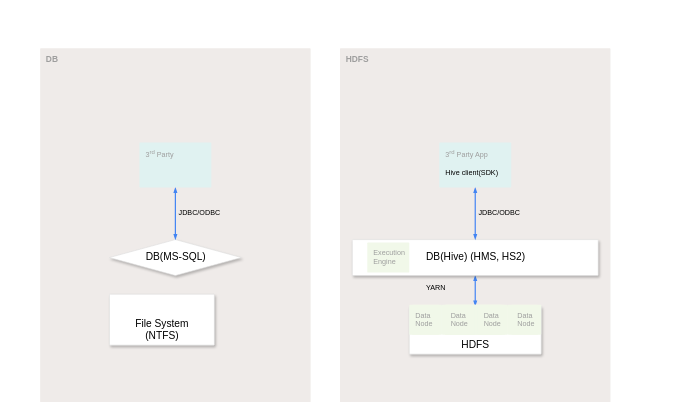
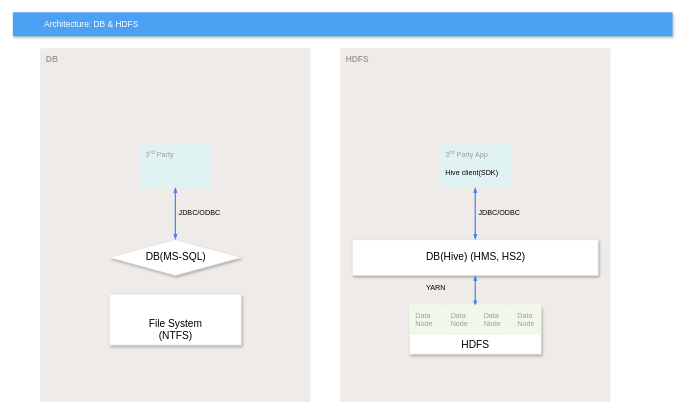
+ <mxCell id="2" value="Architecture: DB &amp;amp; HDFS" style="fillColor=#4DA1F5;strokeColor=none;shadow=1;gradientColor=none;fontSize=14;align=left;spacingLeft=50;fontColor=#ffffff;html=1;" parent="1" vertex="1"><mxGeometry x="20.5" y="20" width="1100" height="40" as="geometry" /></mxCell>
- <mxCell id="27" value="Execution&lt;br&gt;Engine" style="points=[[0,0,0],[0.25,0,0],[0.5,0,0],[0.75,0,0],[1,0,0],[1,0.25,0],[1,0.5,0],[1,0.75,0],[1,1,0],[0.75,1,0],[0.5,1,0],[0.25,1,0],[0,1,0],[0,0.75,0],[0,0.5,0],[0,0.25,0]];rounded=1;absoluteArcSize=1;arcSize=2;html=1;strokeColor=none;gradientColor=none;shadow=0;dashed=0;fontSize=12;fontColor=#9E9E9E;align=left;verticalAlign=top;spacing=10;spacingTop=-4;fillColor=#F1F8E9;" parent="1" vertex="1"><mxGeometry x="611.5" y="404" width="70" height="50" as="geometry" /></mxCell>
- <mxCell id="5" value="&lt;font style=&quot;font-size: 17px&quot; color=&quot;#000000&quot;&gt;File System&lt;br&gt;(NTFS)&lt;/font&gt;" style="strokeColor=#dddddd;fillColor=#ffffff;shadow=1;strokeWidth=1;rounded=1;absoluteArcSize=1;arcSize=2;labelPosition=center;verticalLabelPosition=middle;align=center;verticalAlign=bottom;spacingLeft=0;fontColor=#999999;fontSize=12;whiteSpace=wrap;spacingBottom=2;html=1;" parent="1" vertex="1"><mxGeometry x="181.5" y="490" width="175" height="85" as="geometry" /></mxCell>
+ <mxCell id="5" value="&lt;font style=&quot;font-size: 17px&quot; color=&quot;#000000&quot;&gt;File System&lt;br&gt;(NTFS)&lt;/font&gt;" style="strokeColor=#dddddd;fillColor=#ffffff;shadow=1;strokeWidth=1;rounded=1;absoluteArcSize=1;arcSize=2;labelPosition=center;verticalLabelPosition=middle;align=center;verticalAlign=bottom;spacingLeft=0;fontColor=#999999;fontSize=12;whiteSpace=wrap;spacingBottom=2;html=1;" parent="1" vertex="1"><mxGeometry x="181.5" y="490" width="220" height="85" as="geometry" /></mxCell>
